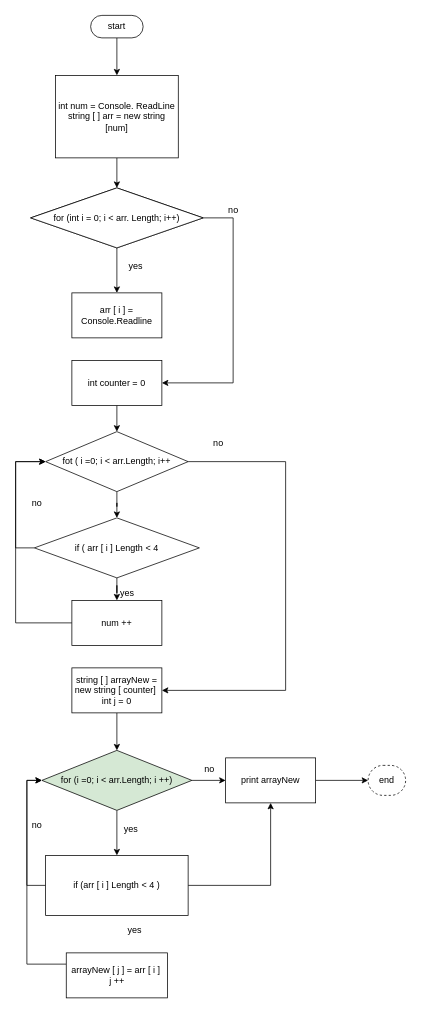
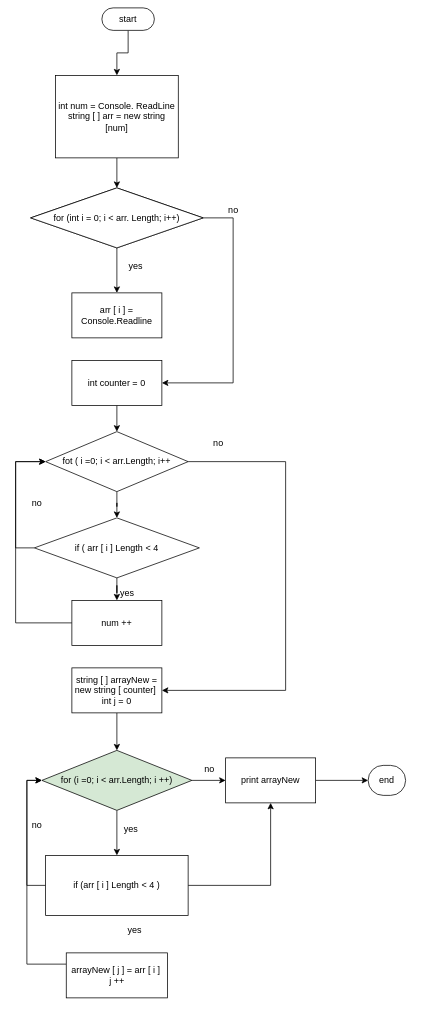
- <mxCell id="3" value="start" style="rounded=1;whiteSpace=wrap;html=1;arcSize=50;" vertex="1" parent="1"><mxGeometry x="120" y="20" width="70" height="30" as="geometry" /></mxCell>
+ <mxCell id="3" value="start" style="rounded=1;whiteSpace=wrap;html=1;arcSize=50;" vertex="1" parent="1"><mxGeometry x="135" y="10" width="70" height="30" as="geometry" /></mxCell>
- <mxCell id="41" value="end" style="rounded=1;whiteSpace=wrap;html=1;arcSize=50;dashed=1;" vertex="1" parent="1"><mxGeometry x="490" y="1020" width="50" height="40" as="geometry" /></mxCell>
+ <mxCell id="41" value="end" style="rounded=1;whiteSpace=wrap;html=1;arcSize=50;" vertex="1" parent="1"><mxGeometry x="490" y="1020" width="50" height="40" as="geometry" /></mxCell>
